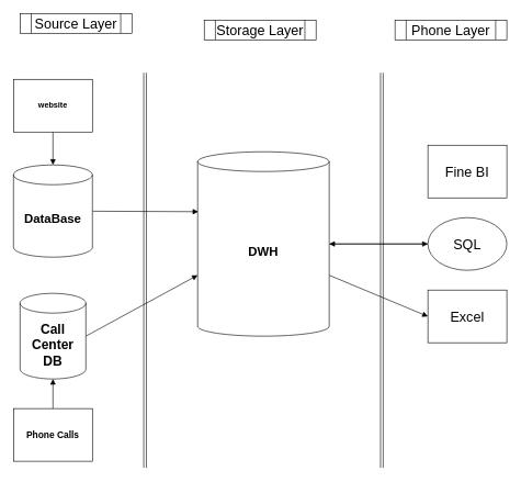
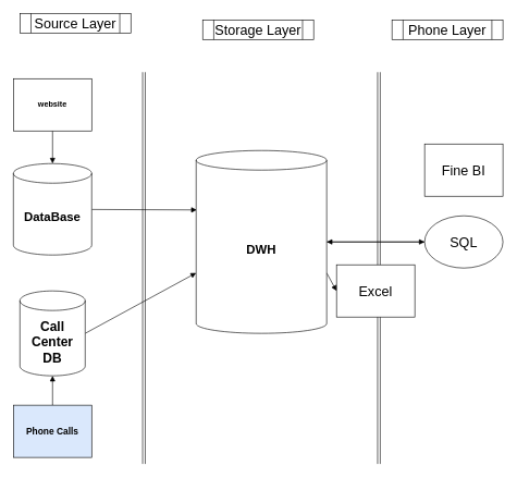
- <mxCell id="7" value="Excel" style="rounded=0;whiteSpace=wrap;html=1;fontSize=21;" vertex="1" parent="1"><mxGeometry x="650" y="440" width="120" height="80" as="geometry" /></mxCell>
+ <mxCell id="7" value="Excel" style="rounded=0;whiteSpace=wrap;html=1;fontSize=21;" vertex="1" parent="1"><mxGeometry x="515" y="405" width="120" height="80" as="geometry" /></mxCell>
- <mxCell id="17" value="Phone Calls" style="rounded=0;whiteSpace=wrap;html=1;fontStyle=1;fontSize=14;" vertex="1" parent="1"><mxGeometry x="20" y="620" width="120" height="80" as="geometry" /></mxCell>
+ <mxCell id="17" value="Phone Calls" style="rounded=0;whiteSpace=wrap;html=1;fontStyle=1;fontSize=14;fillColor=#dae8fc;" vertex="1" parent="1"><mxGeometry x="20" y="620" width="120" height="80" as="geometry" /></mxCell>
